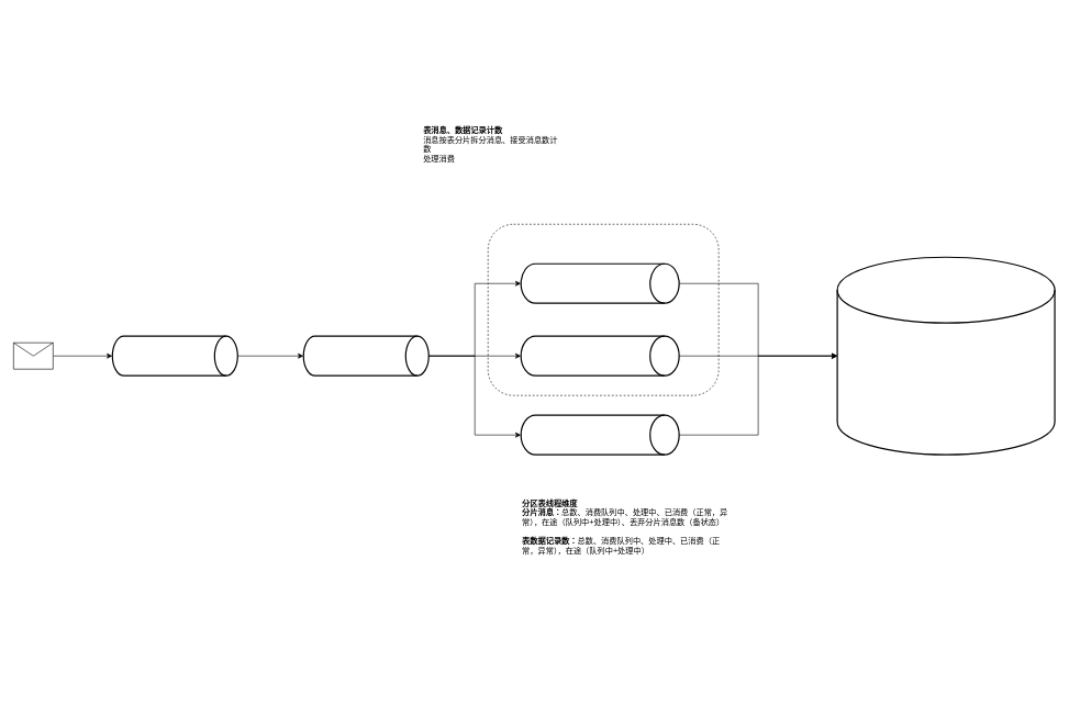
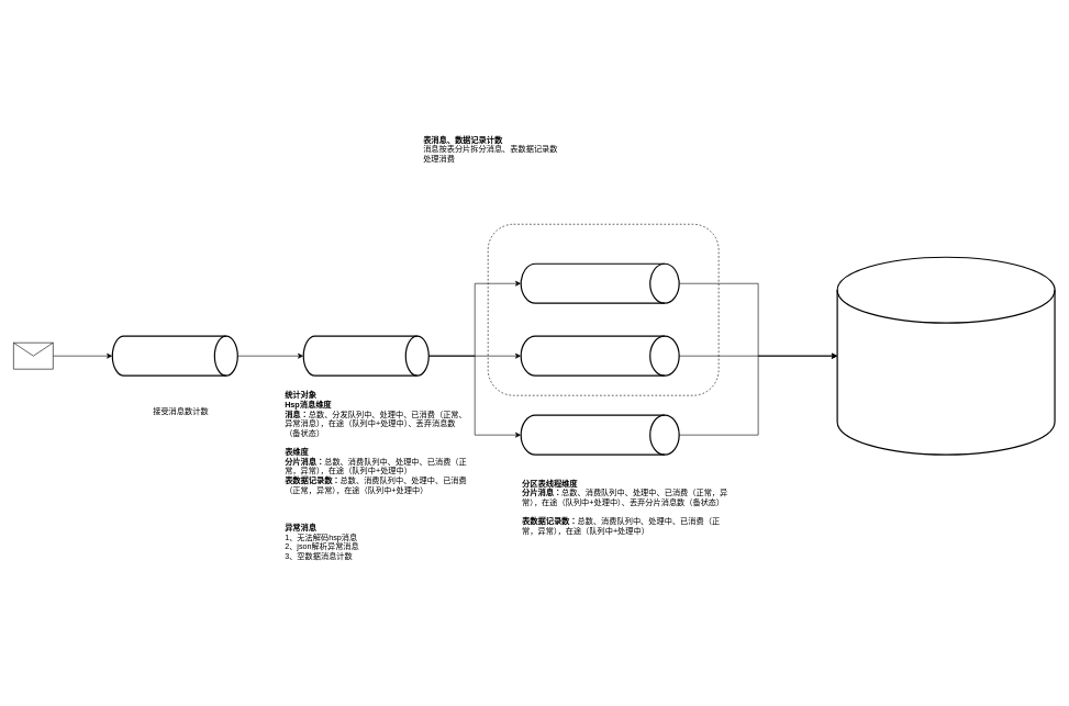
- <mxCell id="21" value="&lt;b&gt;表消息、数据记录计数&lt;/b&gt;&lt;br&gt;消息按表分片拆分消息、接受消息数计数&lt;br&gt;处理消费" style="text;html=1;strokeColor=none;fillColor=none;align=left;verticalAlign=bottom;whiteSpace=wrap;rounded=0;" vertex="1" parent="1"><mxGeometry x="640" y="20" width="210" height="230" as="geometry" /></mxCell>
+ <mxCell id="21" value="&lt;b&gt;表消息、数据记录计数&lt;/b&gt;&lt;br&gt;消息按表分片拆分消息、表数据记录数&lt;br&gt;处理消费" style="text;html=1;strokeColor=none;fillColor=none;align=left;verticalAlign=bottom;whiteSpace=wrap;rounded=0;" vertex="1" parent="1"><mxGeometry x="640" y="20" width="210" height="230" as="geometry" /></mxCell>
+ <mxCell id="17" value="接受消息数计数" style="text;html=1;strokeColor=none;fillColor=none;align=left;verticalAlign=top;whiteSpace=wrap;rounded=0;" vertex="1" parent="1"><mxGeometry x="230" y="610" width="90" height="30" as="geometry" /></mxCell>
+ <mxCell id="18" value="&lt;b&gt;统计对象&lt;br&gt;Hsp消息维度&lt;br&gt;消息：&lt;/b&gt;总数、分发队列中、处理中、已消费（正常、异常消息&lt;span style=&quot;border-color: var(--border-color);&quot;&gt;）&lt;span style=&quot;border-color: var(--border-color);&quot;&gt;，在途（&lt;/span&gt;&lt;span style=&quot;border-color: var(--border-color);&quot;&gt;队列中+处理中&lt;/span&gt;&lt;span style=&quot;border-color: var(--border-color);&quot;&gt;）&lt;/span&gt;、丢弃消息数（备状态）&lt;br&gt;&lt;/span&gt;&lt;b&gt;&lt;br&gt;表维度&lt;br&gt;&lt;/b&gt;&lt;b style=&quot;border-color: var(--border-color);&quot;&gt;分片&lt;/b&gt;&lt;b&gt;消息：&lt;/b&gt;总数、&lt;span style=&quot;border-color: var(--border-color);&quot;&gt;消费&lt;/span&gt;队列中、处理中、已消费（正常，异常），在途（&lt;span style=&quot;border-color: var(--border-color);&quot;&gt;队列中+处理中&lt;/span&gt;）&lt;br&gt;&lt;b&gt;表数据记录数：&lt;/b&gt;&lt;span style=&quot;border-color: var(--border-color);&quot;&gt;总数、&lt;span style=&quot;border-color: var(--border-color);&quot;&gt;消费&lt;/span&gt;队列中、处理中、已消费（正常，异常），在途（&lt;/span&gt;&lt;span style=&quot;border-color: var(--border-color);&quot;&gt;队列中+处理中&lt;/span&gt;&lt;span style=&quot;border-color: var(--border-color);&quot;&gt;）&lt;/span&gt;&lt;b&gt;&lt;br&gt;&lt;br&gt;&lt;br&gt;&lt;br&gt;异常消息&lt;/b&gt;&lt;br&gt;1、无法解码hsp消息&lt;br&gt;2、json解析异常消息&lt;br&gt;3、空数据消息计数" style="text;html=1;strokeColor=none;fillColor=none;align=left;verticalAlign=top;whiteSpace=wrap;rounded=0;" vertex="1" parent="1"><mxGeometry x="430" y="586" width="280" height="464" as="geometry" /></mxCell>
- <mxCell id="19" value="&lt;b style=&quot;border-color: var(--border-color);&quot;&gt;分区表线程维度&lt;br style=&quot;border-color: var(--border-color);&quot;&gt;&lt;/b&gt;&lt;b style=&quot;border-color: var(--border-color);&quot;&gt;分片&lt;/b&gt;&lt;b style=&quot;border-color: var(--border-color);&quot;&gt;消息：&lt;/b&gt;&lt;span style=&quot;border-color: var(--border-color);&quot;&gt;总数、消费队列中、处理中、已消费（正常，异常），在途（&lt;/span&gt;&lt;span style=&quot;border-color: var(--border-color);&quot;&gt;队列中+处理中）、丢弃分片消息数（备状态）&lt;/span&gt;&lt;b style=&quot;border-color: var(--border-color);&quot;&gt;&lt;br style=&quot;border-color: var(--border-color);&quot;&gt;&lt;br style=&quot;border-color: var(--border-color);&quot;&gt;&lt;/b&gt;&lt;b style=&quot;border-color: var(--border-color);&quot;&gt;表数据记录数：&lt;/b&gt;&lt;span style=&quot;border-color: var(--border-color);&quot;&gt;总数、&lt;span style=&quot;border-color: var(--border-color);&quot;&gt;消费&lt;/span&gt;队列中、处理中、已消费（正常，异常），在途（&lt;/span&gt;&lt;span style=&quot;border-color: var(--border-color);&quot;&gt;队列中+处理中&lt;/span&gt;&lt;span style=&quot;border-color: var(--border-color);&quot;&gt;）&lt;/span&gt;&lt;b style=&quot;border-color: var(--border-color);&quot;&gt;&lt;br style=&quot;border-color: var(--border-color);&quot;&gt;&lt;/b&gt;" style="text;html=1;strokeColor=none;fillColor=none;align=left;verticalAlign=top;whiteSpace=wrap;rounded=0;" vertex="1" parent="1"><mxGeometry x="790" y="750" width="320" height="300" as="geometry" /></mxCell>
+ <mxCell id="19" value="&lt;b style=&quot;border-color: var(--border-color);&quot;&gt;分区表线程维度&lt;br style=&quot;border-color: var(--border-color);&quot;&gt;&lt;/b&gt;&lt;b style=&quot;border-color: var(--border-color);&quot;&gt;分片&lt;/b&gt;&lt;b style=&quot;border-color: var(--border-color);&quot;&gt;消息：&lt;/b&gt;&lt;span style=&quot;border-color: var(--border-color);&quot;&gt;总数、消费队列中、处理中、已消费（正常，异常），在途（&lt;/span&gt;&lt;span style=&quot;border-color: var(--border-color);&quot;&gt;队列中+处理中）、丢弃分片消息数（备状态）&lt;/span&gt;&lt;b style=&quot;border-color: var(--border-color);&quot;&gt;&lt;br style=&quot;border-color: var(--border-color);&quot;&gt;&lt;br style=&quot;border-color: var(--border-color);&quot;&gt;&lt;/b&gt;&lt;b style=&quot;border-color: var(--border-color);&quot;&gt;表数据记录数：&lt;/b&gt;&lt;span style=&quot;border-color: var(--border-color);&quot;&gt;总数、&lt;span style=&quot;border-color: var(--border-color);&quot;&gt;消费&lt;/span&gt;队列中、处理中、已消费（正常，异常），在途（&lt;/span&gt;&lt;span style=&quot;border-color: var(--border-color);&quot;&gt;队列中+处理中&lt;/span&gt;&lt;span style=&quot;border-color: var(--border-color);&quot;&gt;）&lt;/span&gt;&lt;b style=&quot;border-color: var(--border-color);&quot;&gt;&lt;br style=&quot;border-color: var(--border-color);&quot;&gt;&lt;/b&gt;" style="text;html=1;strokeColor=none;fillColor=none;align=left;verticalAlign=top;whiteSpace=wrap;rounded=0;" vertex="1" parent="1"><mxGeometry x="790" y="720" width="320" height="300" as="geometry" /></mxCell>
